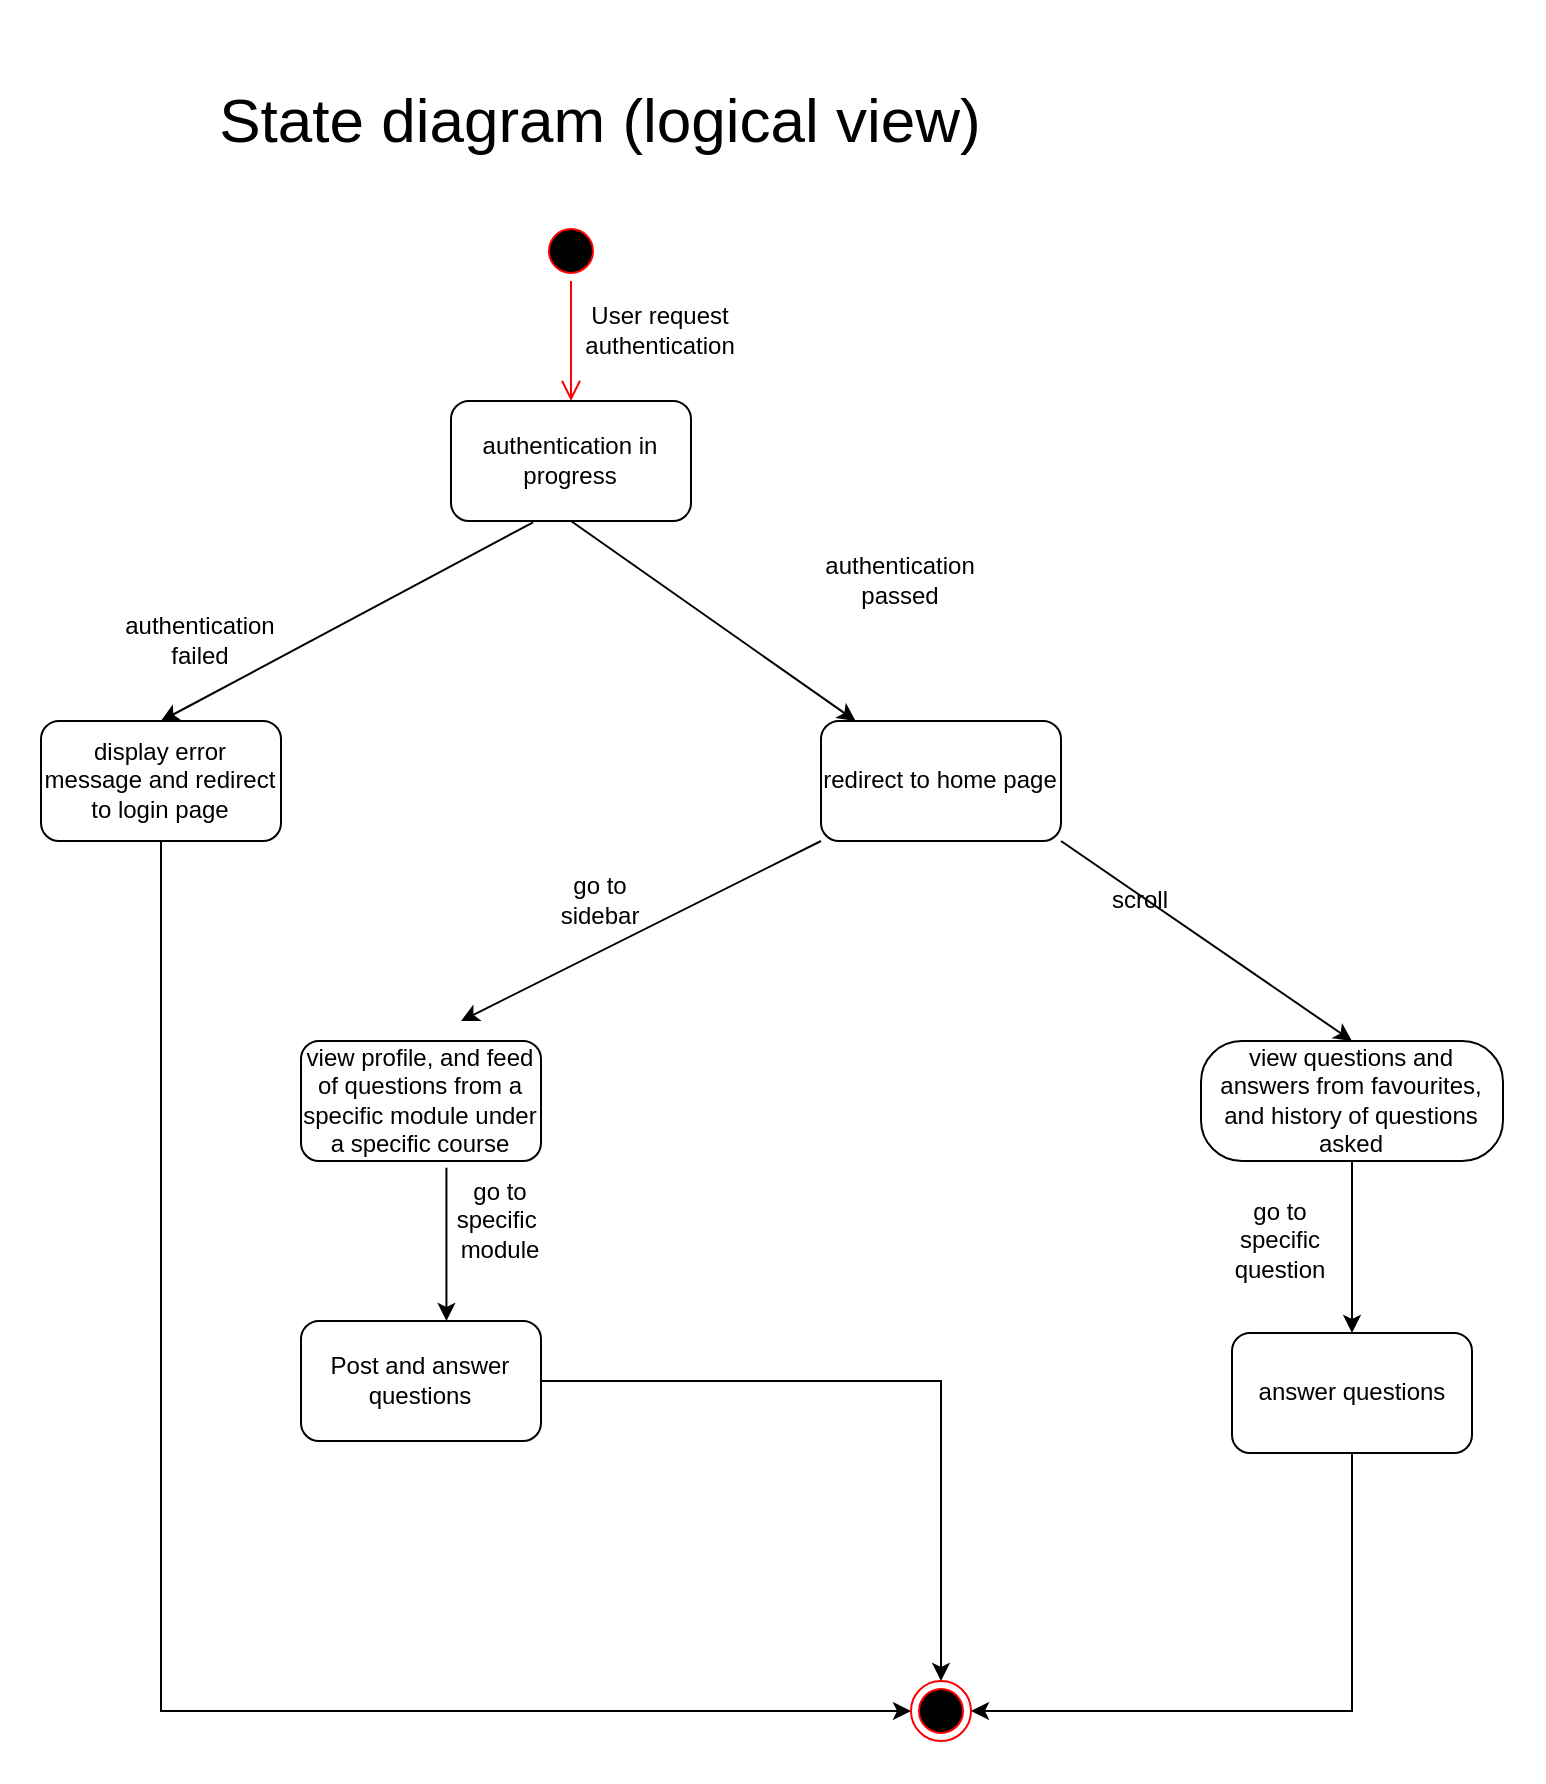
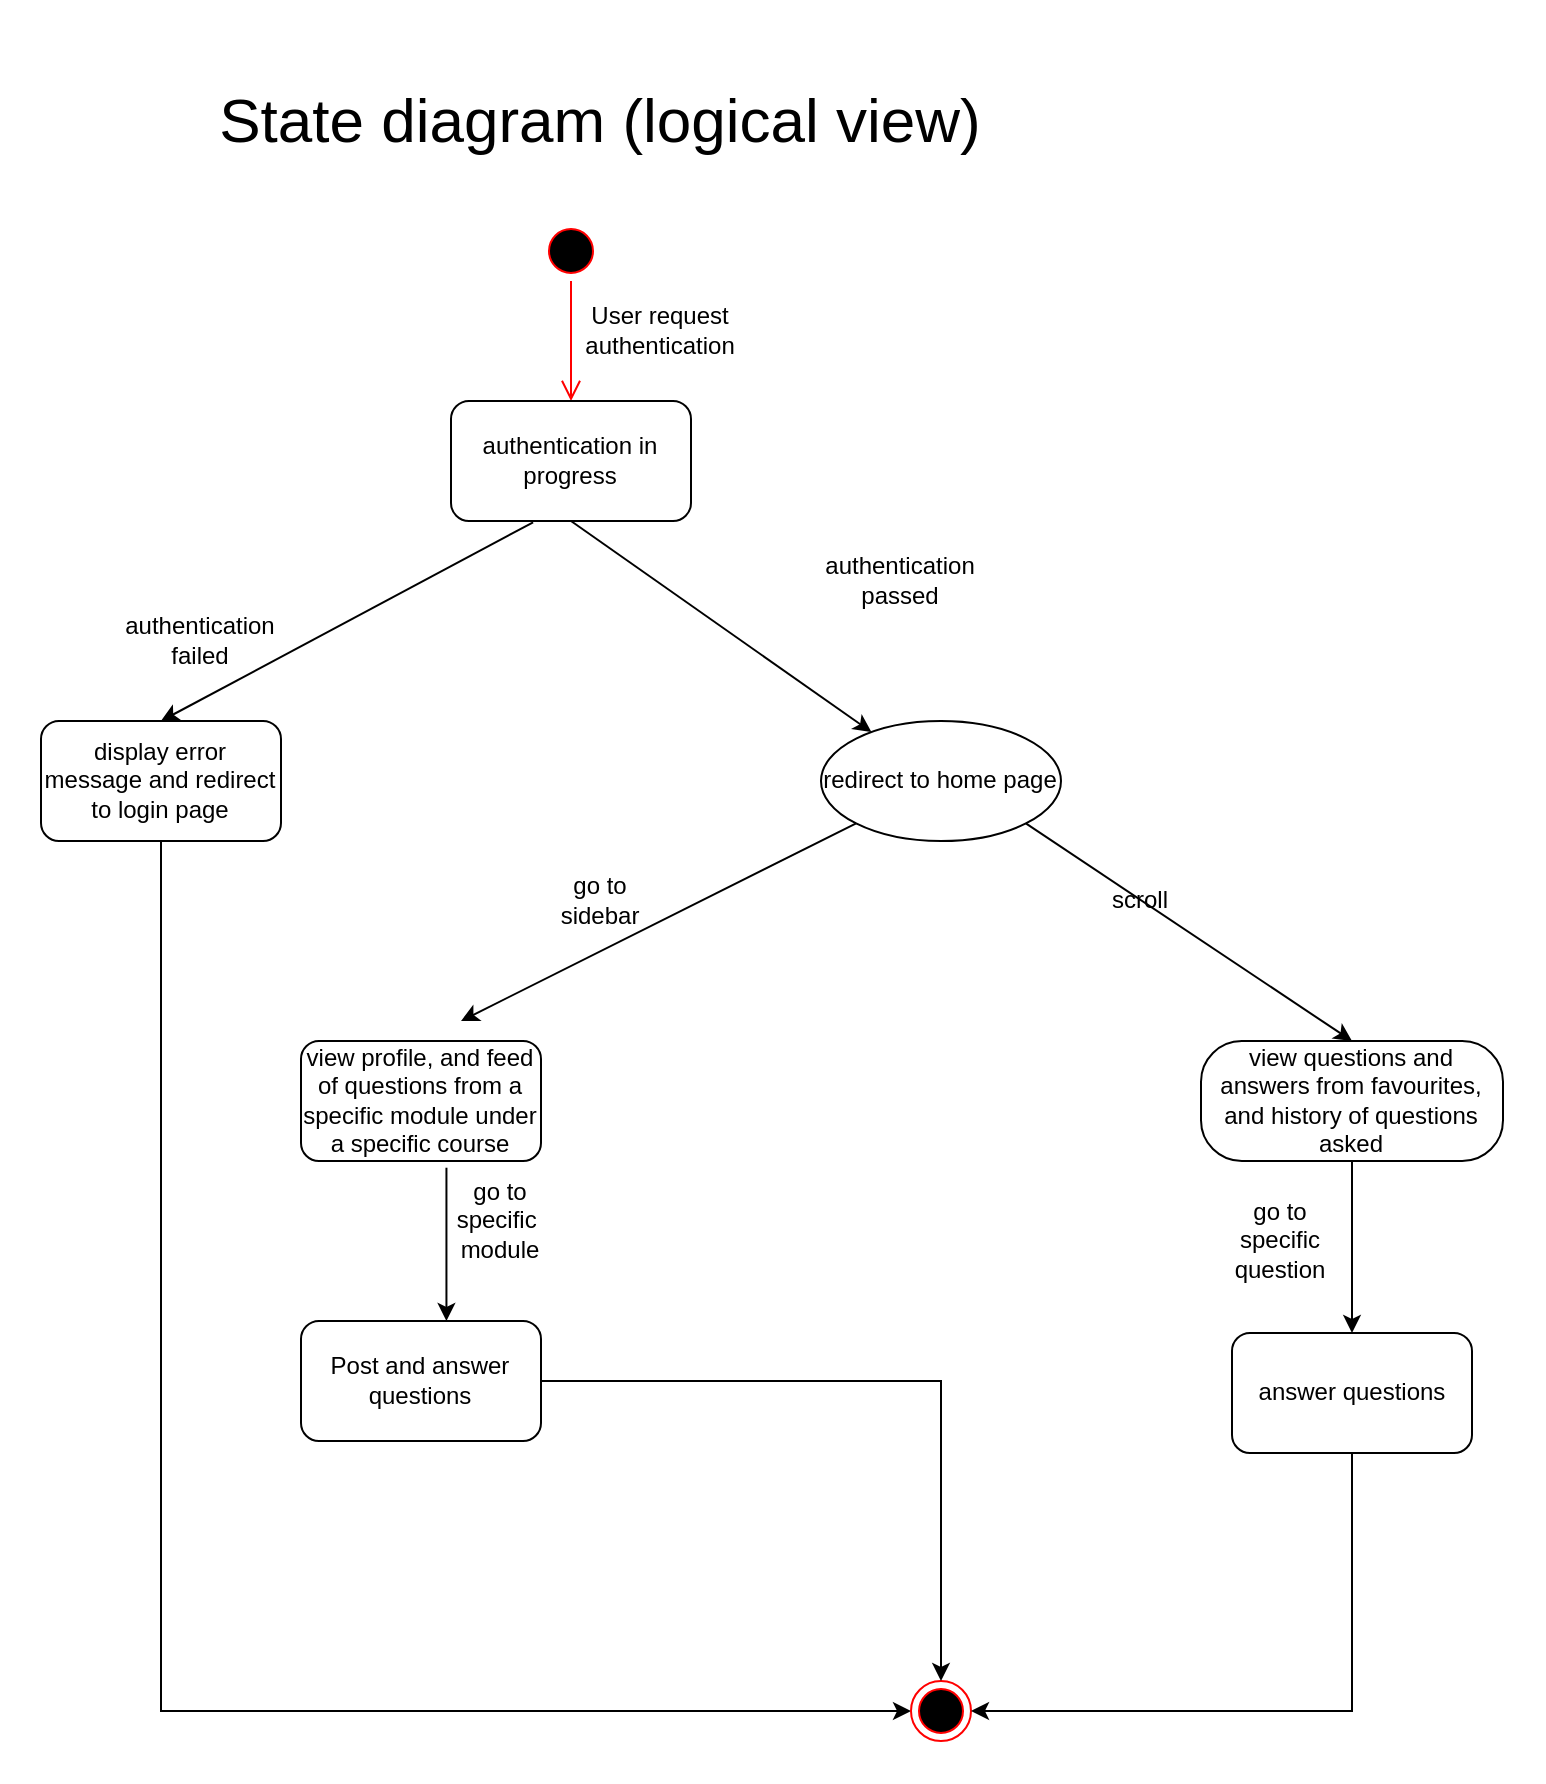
- <mxCell id="11" value="redirect to home page" style="rounded=1;whiteSpace=wrap;html=1;" vertex="1" parent="1"><mxGeometry x="410" y="360" width="120" height="60" as="geometry" /></mxCell>
+ <mxCell id="11" value="redirect to home page" style="ellipse;whiteSpace=wrap;html=1;" vertex="1" parent="1"><mxGeometry x="410" y="360" width="120" height="60" as="geometry" /></mxCell>
